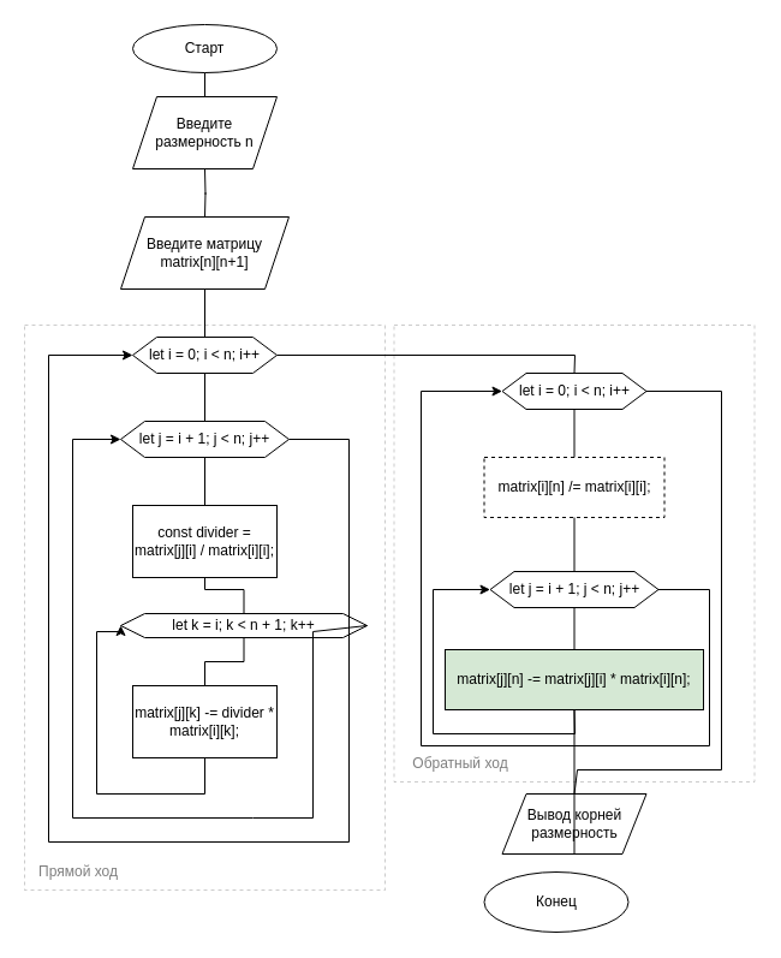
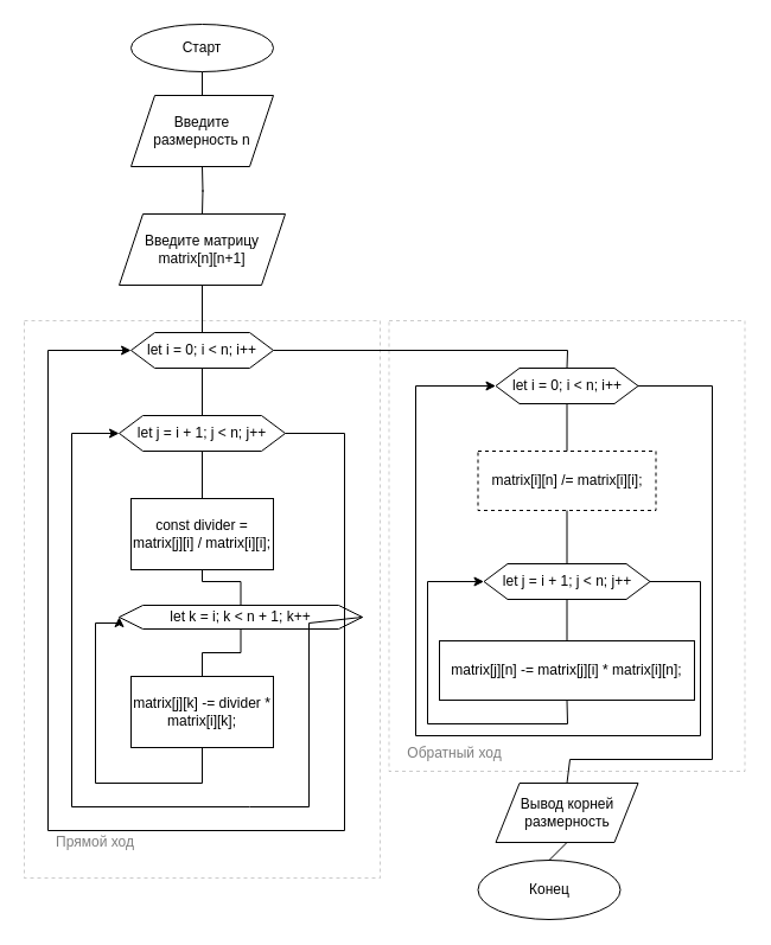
- <mxCell id="28" value="matrix[j][n] -= matrix[j][i] * matrix[i][n];" style="rounded=0;whiteSpace=wrap;html=1;fillColor=#d5e8d4;" vertex="1" parent="1"><mxGeometry x="370" y="540" width="215" height="50" as="geometry" /></mxCell>
+ <mxCell id="28" value="matrix[j][n] -= matrix[j][i] * matrix[i][n];" style="rounded=0;whiteSpace=wrap;html=1;" vertex="1" parent="1"><mxGeometry x="370" y="540" width="215" height="50" as="geometry" /></mxCell>
- <mxCell id="36" value="" style="endArrow=none;html=1;rounded=0;exitX=0.5;exitY=1;exitDx=0;exitDy=0;" edge="1" parent="1" source="34" target="28"><mxGeometry width="50" height="50" relative="1" as="geometry"><mxPoint x="560" y="630" as="sourcePoint" /><mxPoint x="610" y="580" as="targetPoint" /></mxGeometry></mxCell>
+ <mxCell id="36" value="" style="endArrow=none;html=1;rounded=0;exitX=0.5;exitY=1;exitDx=0;exitDy=0;entryX=0.5;entryY=0;entryDx=0;entryDy=0;" edge="1" parent="1" source="34" target="35"><mxGeometry width="50" height="50" relative="1" as="geometry"><mxPoint x="560" y="630" as="sourcePoint" /><mxPoint x="610" y="580" as="targetPoint" /></mxGeometry></mxCell>
- <mxCell id="22" value="Прямой ход" style="text;html=1;strokeColor=none;fillColor=none;align=center;verticalAlign=middle;whiteSpace=wrap;rounded=0;textOpacity=50;" vertex="1" parent="1"><mxGeometry x="20" y="710" width="90" height="30" as="geometry" /></mxCell>
+ <mxCell id="22" value="Прямой ход" style="text;html=1;strokeColor=none;fillColor=none;align=center;verticalAlign=middle;whiteSpace=wrap;rounded=0;textOpacity=50;" vertex="1" parent="1"><mxGeometry x="35" y="695" width="90" height="30" as="geometry" /></mxCell>
